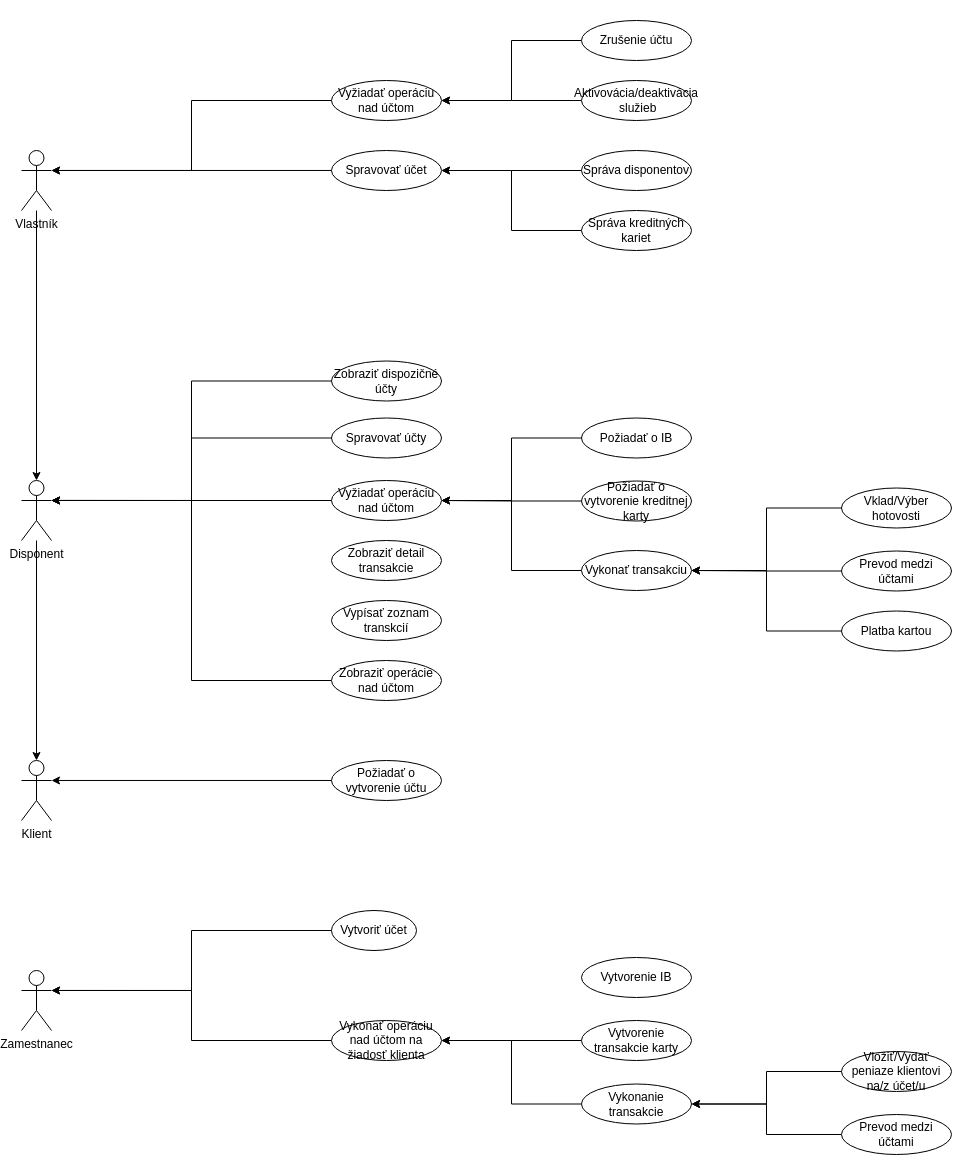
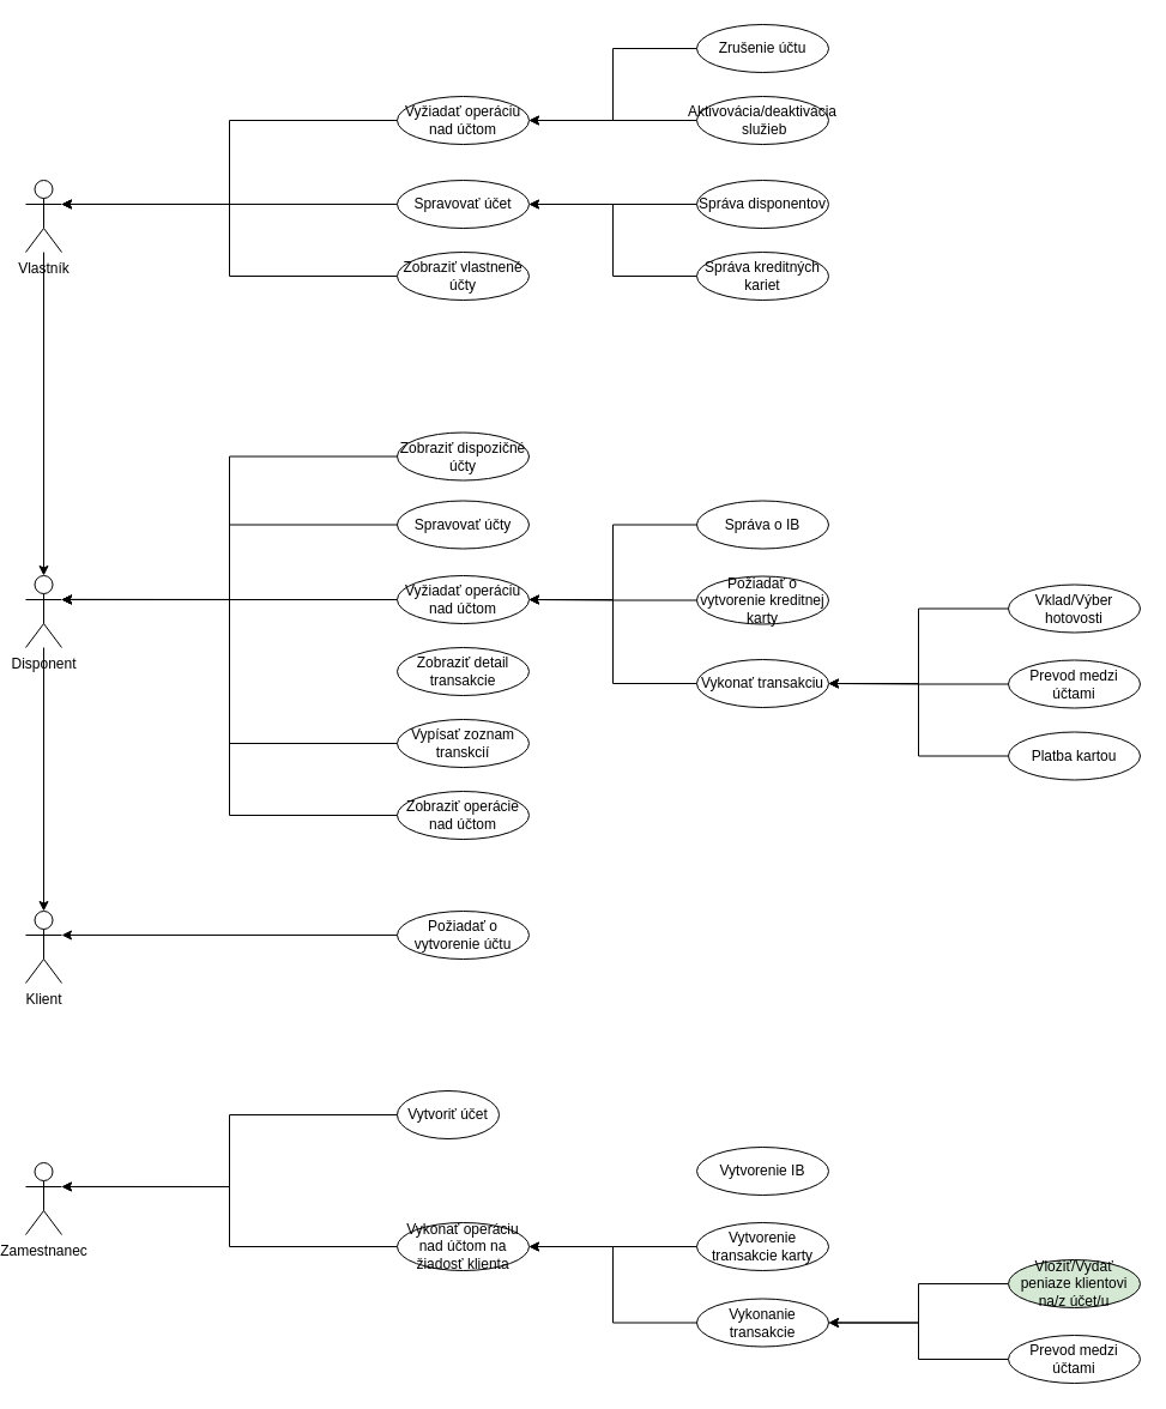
+ <mxCell id="25" style="edgeStyle=orthogonalEdgeStyle;rounded=0;orthogonalLoop=1;jettySize=auto;html=1;exitX=0;exitY=0.5;exitDx=0;exitDy=0;entryX=1;entryY=0.333;entryDx=0;entryDy=0;entryPerimeter=0;" parent="1" source="26" target="5" edge="1"><mxGeometry relative="1" as="geometry" /></mxCell>
+ <mxCell id="26" value="Zobraziť vlastnené účty" style="ellipse;whiteSpace=wrap;html=1;" parent="1" vertex="1"><mxGeometry x="330" y="210" width="110" height="40" as="geometry" /></mxCell>
- <mxCell id="7" value="Požiadať o IB" style="ellipse;whiteSpace=wrap;html=1;" parent="1" vertex="1"><mxGeometry x="580" y="417.5" width="110" height="40" as="geometry" /></mxCell>
+ <mxCell id="7" value="Správa o IB" style="ellipse;whiteSpace=wrap;html=1;" parent="1" vertex="1"><mxGeometry x="580" y="417.5" width="110" height="40" as="geometry" /></mxCell>
+ <mxCell id="43" style="edgeStyle=elbowEdgeStyle;rounded=0;html=1;entryX=1;entryY=0.333;entryDx=0;entryDy=0;entryPerimeter=0;" edge="1" parent="1" source="44" target="3"><mxGeometry relative="1" as="geometry" /></mxCell>
- <mxCell id="55" value="Vložiť/Vydať peniaze klientovi na/z účet/u" style="ellipse;whiteSpace=wrap;html=1;" vertex="1" parent="1"><mxGeometry x="840" y="1051" width="110" height="40" as="geometry" /></mxCell>
+ <mxCell id="55" value="Vložiť/Vydať peniaze klientovi na/z účet/u" style="ellipse;whiteSpace=wrap;html=1;fillColor=#d5e8d4;" vertex="1" parent="1"><mxGeometry x="840" y="1051" width="110" height="40" as="geometry" /></mxCell>
